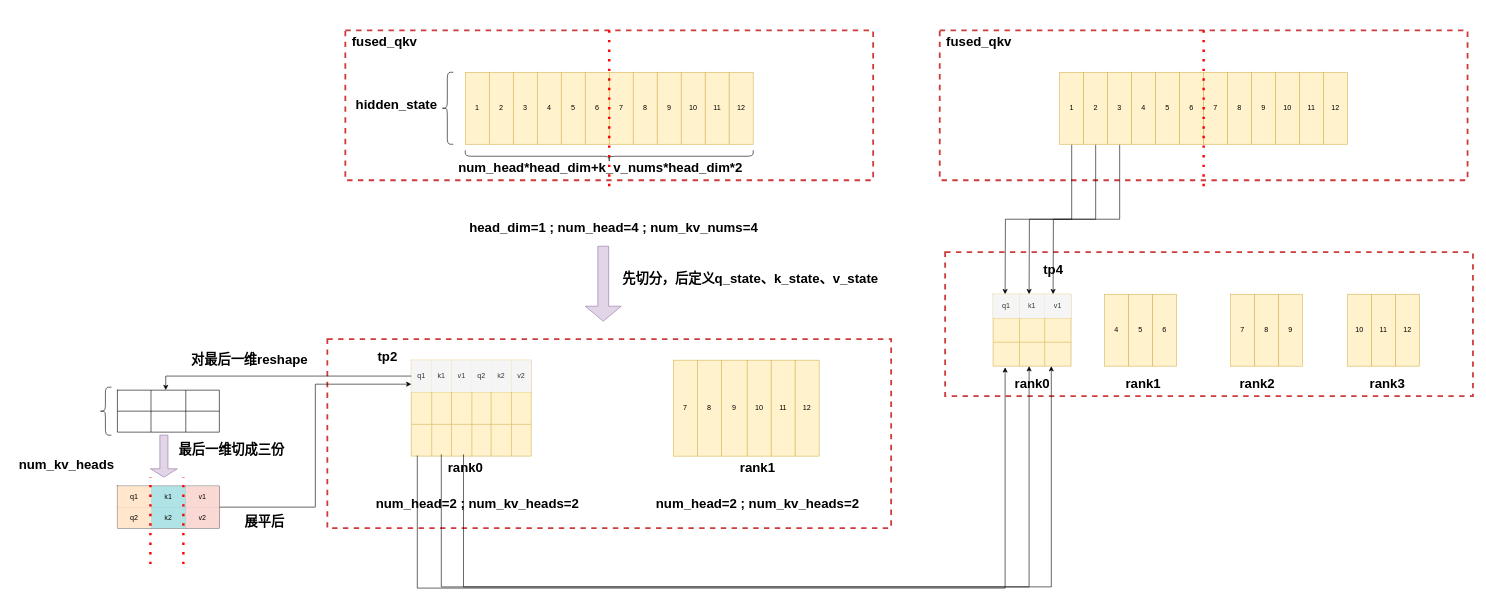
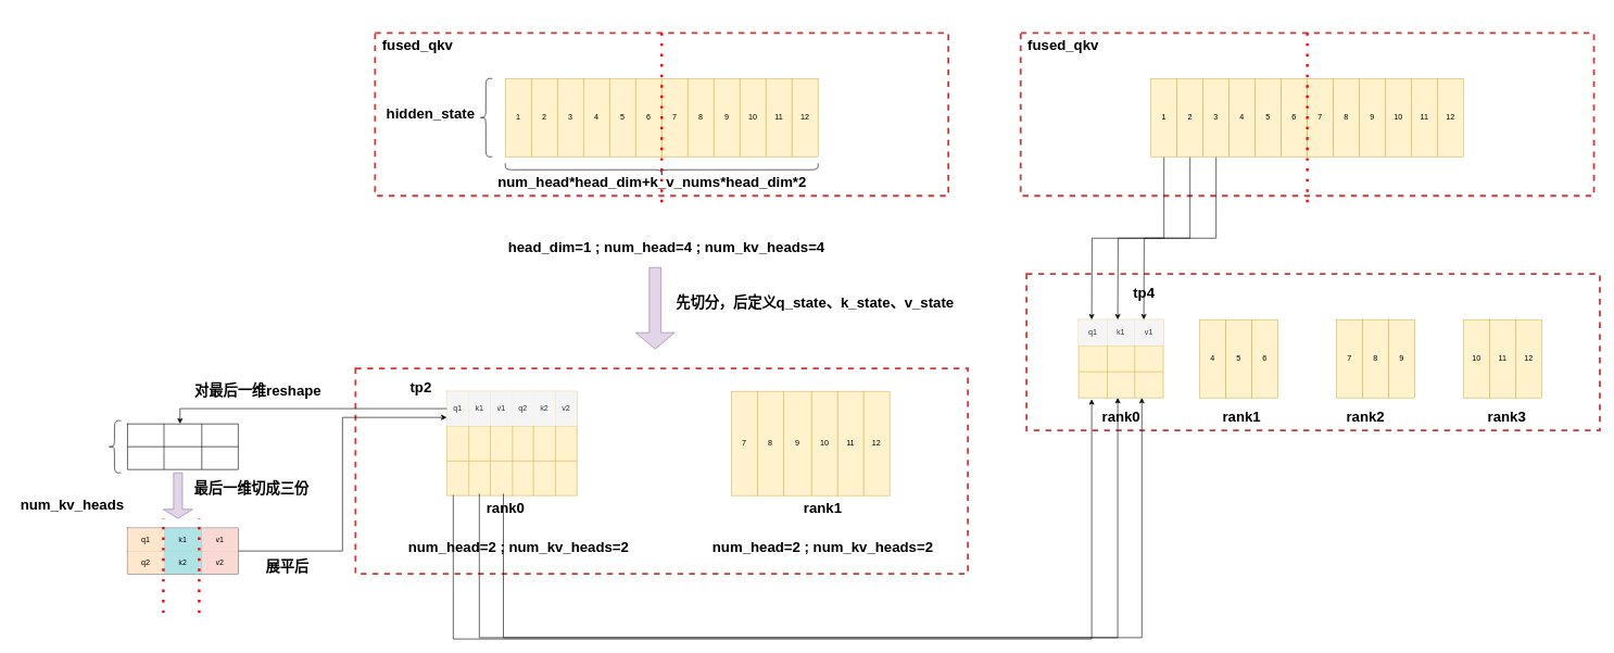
- <mxCell id="71" value="&lt;font style=&quot;font-size: 22px;&quot;&gt;&lt;b&gt;head_dim=1 ; num_head=4 ;&amp;nbsp;&lt;/b&gt;&lt;b&gt;num_kv_nums&lt;/b&gt;&lt;b&gt;=4&lt;/b&gt;&lt;/font&gt;" style="text;html=1;align=center;verticalAlign=middle;resizable=0;points=[];autosize=1;strokeColor=none;fillColor=none;" vertex="1" parent="1"><mxGeometry x="767" y="360" width="510" height="40" as="geometry" /></mxCell>
+ <mxCell id="71" value="&lt;font style=&quot;font-size: 22px;&quot;&gt;&lt;b&gt;head_dim=1 ; num_head=4 ;&amp;nbsp;&lt;/b&gt;&lt;b&gt;num_kv_heads&lt;/b&gt;&lt;b&gt;=4&lt;/b&gt;&lt;/font&gt;" style="text;html=1;align=center;verticalAlign=middle;resizable=0;points=[];autosize=1;strokeColor=none;fillColor=none;" vertex="1" parent="1"><mxGeometry x="767" y="360" width="510" height="40" as="geometry" /></mxCell>
- <mxCell id="93" value="&lt;font style=&quot;font-size: 22px;&quot;&gt;&lt;b&gt;对最后一维reshape&lt;/b&gt;&lt;/font&gt;" style="text;html=1;align=center;verticalAlign=middle;resizable=0;points=[];autosize=1;strokeColor=none;fillColor=none;" vertex="1" parent="1"><mxGeometry x="305" y="580" width="220" height="40" as="geometry" /></mxCell>
+ <mxCell id="93" value="&lt;font style=&quot;font-size: 22px;&quot;&gt;&lt;b&gt;对最后一维reshape&lt;/b&gt;&lt;/font&gt;" style="text;html=1;align=center;verticalAlign=middle;resizable=0;points=[];autosize=1;strokeColor=none;fillColor=none;" vertex="1" parent="1"><mxGeometry x="285" y="580" width="220" height="40" as="geometry" /></mxCell>
